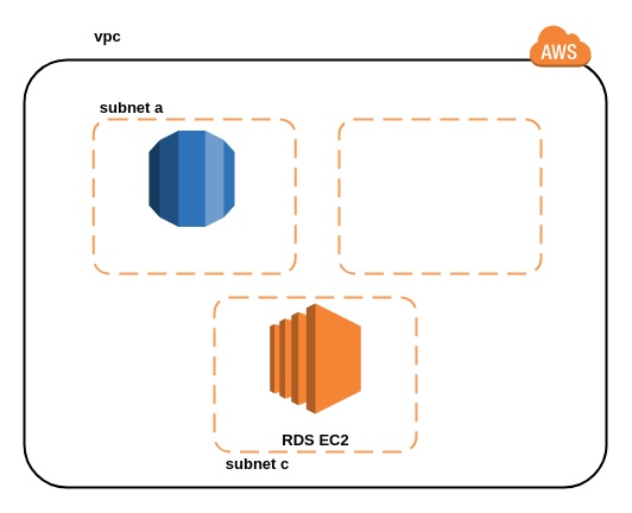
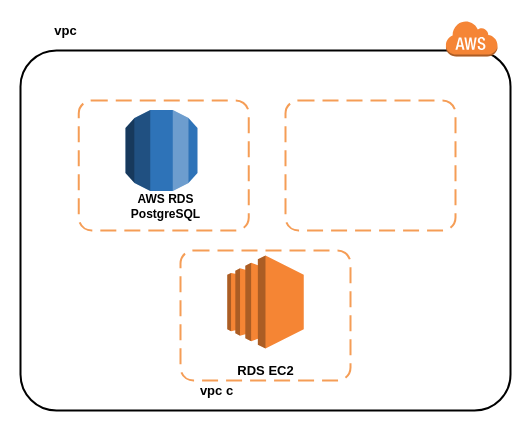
- <mxCell id="13" value="&lt;b&gt;vpc&lt;/b&gt;" style="text;html=1;align=center;verticalAlign=middle;resizable=0;points=[];autosize=1;strokeColor=none;fillColor=none;fontSize=13;" vertex="1" parent="1"><mxGeometry x="70" y="20" width="40" height="20" as="geometry" /></mxCell>
+ <mxCell id="13" value="&lt;b&gt;vpc&lt;/b&gt;" style="text;html=1;align=center;verticalAlign=middle;resizable=0;points=[];autosize=1;strokeColor=none;fillColor=none;fontSize=13;" vertex="1" parent="1"><mxGeometry x="45" y="20" width="40" height="20" as="geometry" /></mxCell>
- <mxCell id="11" value="&lt;b&gt;subnet a&lt;/b&gt;" style="text;html=1;align=center;verticalAlign=middle;resizable=0;points=[];autosize=1;strokeColor=none;fillColor=none;fontSize=13;" vertex="1" parent="1"><mxGeometry x="75" y="80" width="70" height="20" as="geometry" /></mxCell>
+ <mxCell id="5" value="&lt;b&gt;AWS RDS &lt;br&gt;PostgreSQL&lt;/b&gt;" style="text;html=1;align=center;verticalAlign=middle;resizable=0;points=[];autosize=1;strokeColor=none;" vertex="1" parent="1"><mxGeometry x="125" y="190.5" width="80" height="30" as="geometry" /></mxCell>
- <mxCell id="12" value="&lt;b&gt;subnet c&lt;/b&gt;" style="text;html=1;align=center;verticalAlign=middle;resizable=0;points=[];autosize=1;strokeColor=none;fillColor=none;fontSize=13;" vertex="1" parent="1"><mxGeometry x="181" y="380" width="70" height="20" as="geometry" /></mxCell>
+ <mxCell id="12" value="&lt;b&gt;vpc c&lt;/b&gt;" style="text;html=1;align=center;verticalAlign=middle;resizable=0;points=[];autosize=1;strokeColor=none;fillColor=none;fontSize=13;" vertex="1" parent="1"><mxGeometry x="181" y="380" width="70" height="20" as="geometry" /></mxCell>
